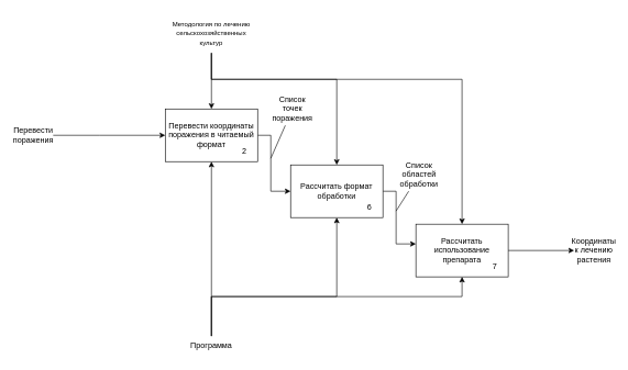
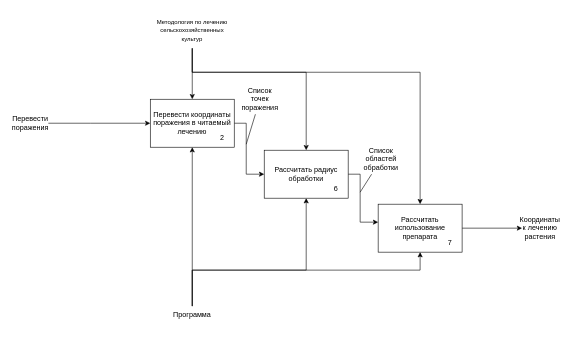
- <mxCell id="24" value="Список точек поражения" style="text;html=1;align=center;verticalAlign=middle;whiteSpace=wrap;rounded=0;" parent="1" vertex="1"><mxGeometry x="413" y="140" width="60" height="50" as="geometry" /></mxCell>
+ <mxCell id="24" value="Список точек поражения" style="text;html=1;align=center;verticalAlign=middle;whiteSpace=wrap;rounded=0;" parent="1" vertex="1"><mxGeometry x="403" y="140" width="60" height="50" as="geometry" /></mxCell>
- <mxCell id="3" value="Перевести координаты поражения в читаемый формат" style="rounded=0;whiteSpace=wrap;html=1;" parent="1" vertex="1"><mxGeometry x="250" y="165" width="140" height="80" as="geometry" /></mxCell>
+ <mxCell id="3" value="Перевести координаты поражения в читаемый лечению" style="rounded=0;whiteSpace=wrap;html=1;" parent="1" vertex="1"><mxGeometry x="250" y="165" width="140" height="80" as="geometry" /></mxCell>
- <mxCell id="17" value="Рассчитать формат обработки" style="rounded=0;whiteSpace=wrap;html=1;" parent="1" vertex="1"><mxGeometry x="440" y="250" width="140" height="80" as="geometry" /></mxCell>
+ <mxCell id="17" value="Рассчитать радиус обработки" style="rounded=0;whiteSpace=wrap;html=1;" parent="1" vertex="1"><mxGeometry x="440" y="250" width="140" height="80" as="geometry" /></mxCell>
